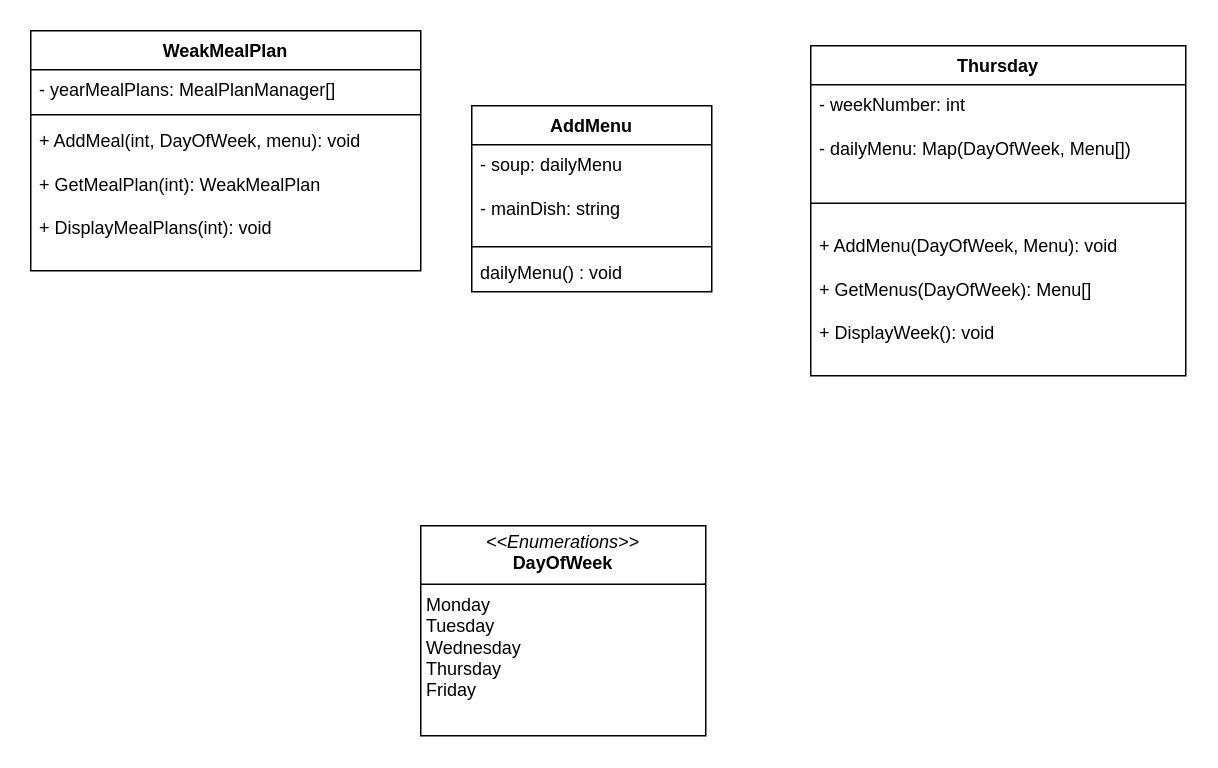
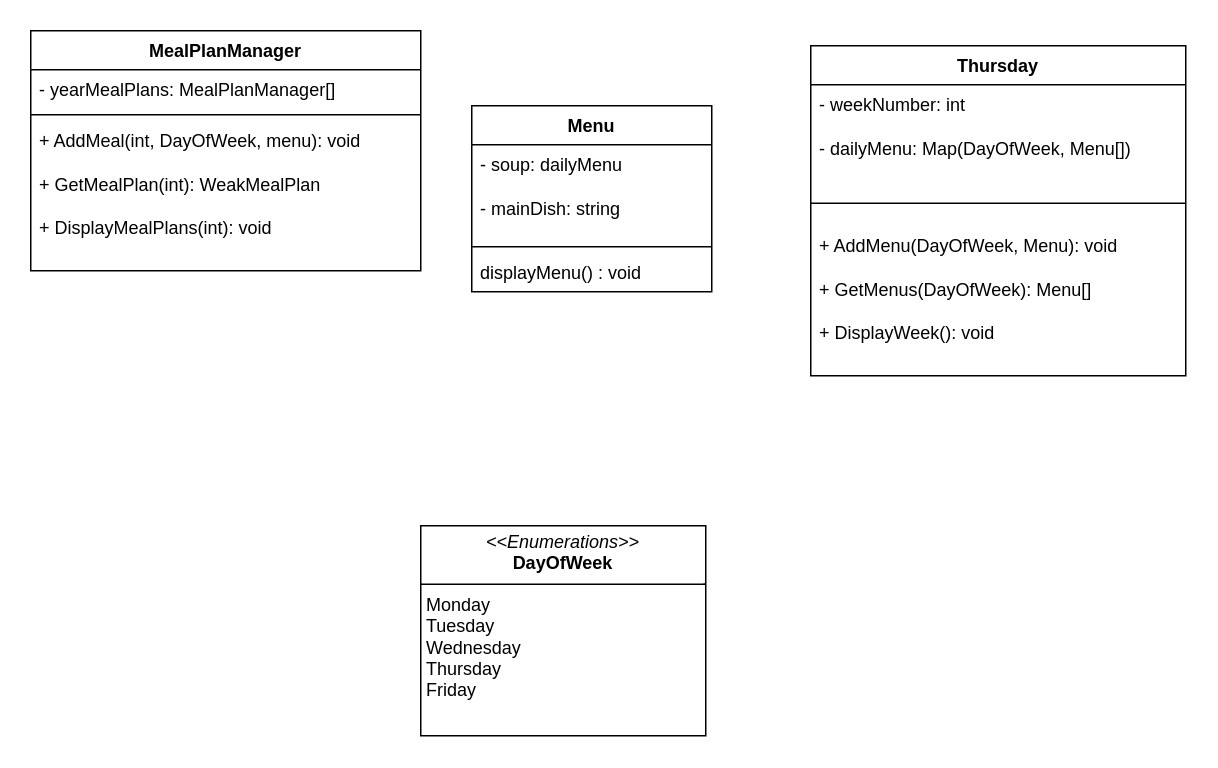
- <mxCell id="2" value="WeakMealPlan" style="swimlane;fontStyle=1;align=center;verticalAlign=top;childLayout=stackLayout;horizontal=1;startSize=26;horizontalStack=0;resizeParent=1;resizeParentMax=0;resizeLast=0;collapsible=1;marginBottom=0;whiteSpace=wrap;html=1;" vertex="1" parent="1"><mxGeometry x="20" y="20" width="260" height="160" as="geometry" /></mxCell>
+ <mxCell id="2" value="MealPlanManager" style="swimlane;fontStyle=1;align=center;verticalAlign=top;childLayout=stackLayout;horizontal=1;startSize=26;horizontalStack=0;resizeParent=1;resizeParentMax=0;resizeLast=0;collapsible=1;marginBottom=0;whiteSpace=wrap;html=1;" vertex="1" parent="1"><mxGeometry x="20" y="20" width="260" height="160" as="geometry" /></mxCell>
- <mxCell id="10" value="AddMenu" style="swimlane;fontStyle=1;align=center;verticalAlign=top;childLayout=stackLayout;horizontal=1;startSize=26;horizontalStack=0;resizeParent=1;resizeParentMax=0;resizeLast=0;collapsible=1;marginBottom=0;whiteSpace=wrap;html=1;" vertex="1" parent="1"><mxGeometry x="314" y="70" width="160" height="124" as="geometry"><mxRectangle x="50" y="290" width="100" height="30" as="alternateBounds" /></mxGeometry></mxCell>
+ <mxCell id="10" value="Menu" style="swimlane;fontStyle=1;align=center;verticalAlign=top;childLayout=stackLayout;horizontal=1;startSize=26;horizontalStack=0;resizeParent=1;resizeParentMax=0;resizeLast=0;collapsible=1;marginBottom=0;whiteSpace=wrap;html=1;" vertex="1" parent="1"><mxGeometry x="314" y="70" width="160" height="124" as="geometry"><mxRectangle x="50" y="290" width="100" height="30" as="alternateBounds" /></mxGeometry></mxCell>
- <mxCell id="13" value="dailyMenu() : void" style="text;strokeColor=none;fillColor=none;align=left;verticalAlign=top;spacingLeft=4;spacingRight=4;overflow=hidden;rotatable=0;points=[[0,0.5],[1,0.5]];portConstraint=eastwest;whiteSpace=wrap;html=1;" vertex="1" parent="10"><mxGeometry y="98" width="160" height="26" as="geometry" /></mxCell>
+ <mxCell id="13" value="displayMenu() : void" style="text;strokeColor=none;fillColor=none;align=left;verticalAlign=top;spacingLeft=4;spacingRight=4;overflow=hidden;rotatable=0;points=[[0,0.5],[1,0.5]];portConstraint=eastwest;whiteSpace=wrap;html=1;" vertex="1" parent="10"><mxGeometry y="98" width="160" height="26" as="geometry" /></mxCell>
